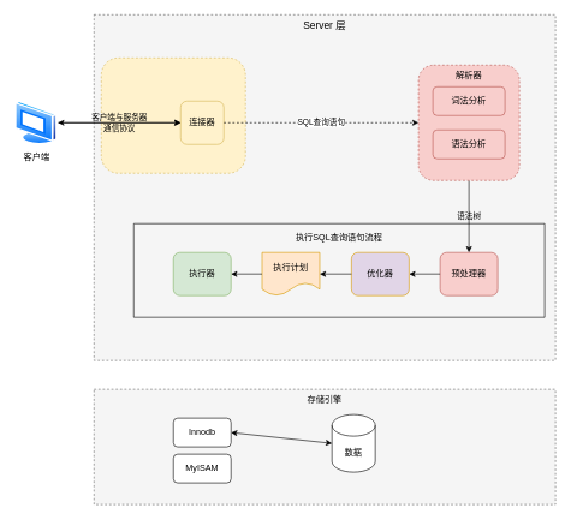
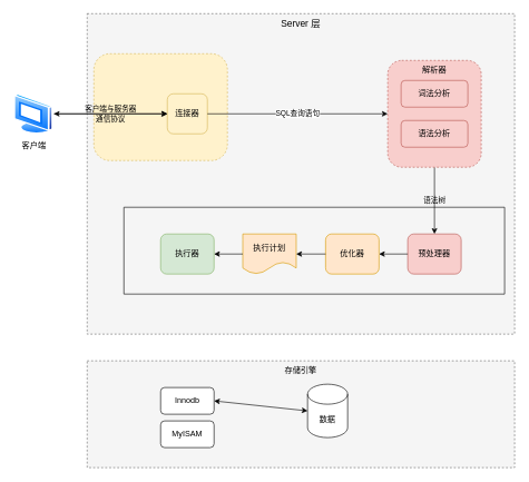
- <mxCell id="12" value="SQL查询语句" style="endArrow=classic;html=1;exitX=1;exitY=0.5;entryX=0;entryY=0.5;entryDx=0;entryDy=0;dashed=1;" parent="1" source="5" target="16" edge="1"><mxGeometry relative="1" as="geometry"><mxPoint x="330" y="170" as="targetPoint" /></mxGeometry></mxCell>
+ <mxCell id="12" value="SQL查询语句" style="endArrow=classic;html=1;exitX=1;exitY=0.5;entryX=0;entryY=0.5;entryDx=0;entryDy=0;" parent="1" source="5" target="16" edge="1"><mxGeometry relative="1" as="geometry"><mxPoint x="330" y="170" as="targetPoint" /></mxGeometry></mxCell>
- <mxCell id="24" value="执行SQL查询语句流程" style="text;html=1;strokeColor=none;fillColor=none;align=center;verticalAlign=middle;whiteSpace=wrap;rounded=0;" parent="19" vertex="1"><mxGeometry x="205" y="10" width="160" height="20" as="geometry" /></mxCell>
- <mxCell id="21" value="优化器" style="rounded=1;whiteSpace=wrap;html=1;fillColor=#e1d5e7;strokeColor=#d79b00;" parent="19" vertex="1"><mxGeometry x="302" y="40" width="80" height="60" as="geometry" /></mxCell>
+ <mxCell id="21" value="优化器" style="rounded=1;whiteSpace=wrap;html=1;fillColor=#ffe6cc;strokeColor=#d79b00;" parent="19" vertex="1"><mxGeometry x="302" y="40" width="80" height="60" as="geometry" /></mxCell>
